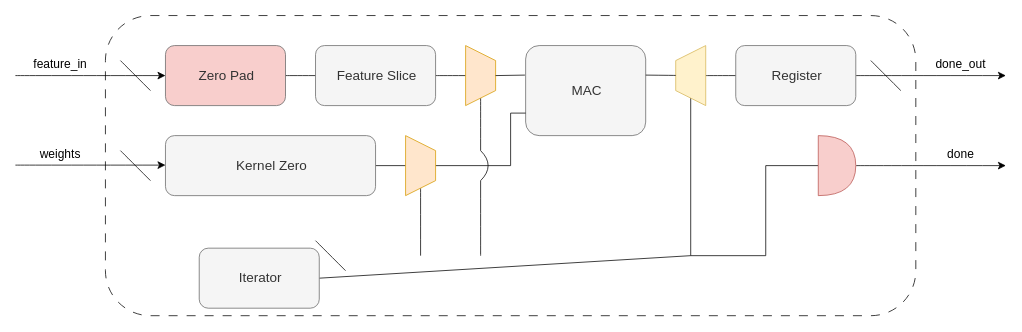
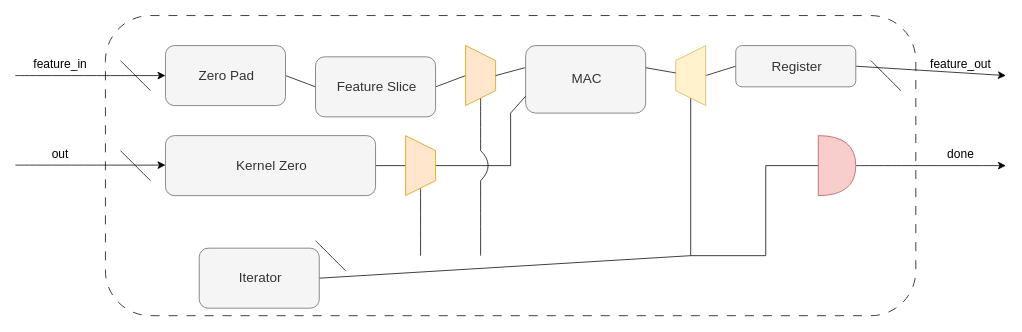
- <mxCell id="35" value="done_out" style="text;html=1;align=center;verticalAlign=middle;whiteSpace=wrap;rounded=0;fontSize=16;" vertex="1" parent="1"><mxGeometry x="1220" y="70" width="120" height="30" as="geometry" /></mxCell>
+ <mxCell id="35" value="feature_out" style="text;html=1;align=center;verticalAlign=middle;whiteSpace=wrap;rounded=0;fontSize=16;" vertex="1" parent="1"><mxGeometry x="1220" y="70" width="120" height="30" as="geometry" /></mxCell>
- <mxCell id="4" value="&amp;nbsp;&lt;font style=&quot;font-size: 18px;&quot;&gt;Zero Pad&lt;/font&gt;" style="rounded=1;whiteSpace=wrap;html=1;fillColor=#f8cecc;fontColor=#333333;strokeColor=#666666;" vertex="1" parent="1"><mxGeometry x="220" y="60" width="160" height="80" as="geometry" /></mxCell>
+ <mxCell id="4" value="&amp;nbsp;&lt;font style=&quot;font-size: 18px;&quot;&gt;Zero Pad&lt;/font&gt;" style="rounded=1;whiteSpace=wrap;html=1;fillColor=#f5f5f5;fontColor=#333333;strokeColor=#666666;" vertex="1" parent="1"><mxGeometry x="220" y="60" width="160" height="80" as="geometry" /></mxCell>
- <mxCell id="6" value="&amp;nbsp;&lt;font style=&quot;font-size: 18px;&quot;&gt;Feature Slice&lt;br&gt;&lt;/font&gt;" style="rounded=1;whiteSpace=wrap;html=1;fillColor=#f5f5f5;fontColor=#333333;strokeColor=#666666;" vertex="1" parent="1"><mxGeometry x="420" y="60" width="160" height="80" as="geometry" /></mxCell>
+ <mxCell id="6" value="&amp;nbsp;&lt;font style=&quot;font-size: 18px;&quot;&gt;Feature Slice&lt;br&gt;&lt;/font&gt;" style="rounded=1;whiteSpace=wrap;html=1;fillColor=#f5f5f5;fontColor=#333333;strokeColor=#666666;" vertex="1" parent="1"><mxGeometry x="420" y="75" width="160" height="80" as="geometry" /></mxCell>
- <mxCell id="20" value="&amp;nbsp;&lt;font style=&quot;font-size: 18px;&quot;&gt;Register&lt;br&gt;&lt;/font&gt;" style="rounded=1;whiteSpace=wrap;html=1;fillColor=#f5f5f5;fontColor=#333333;strokeColor=#666666;" vertex="1" parent="1"><mxGeometry x="980" y="60" width="160" height="80" as="geometry" /></mxCell>
+ <mxCell id="20" value="&amp;nbsp;&lt;font style=&quot;font-size: 18px;&quot;&gt;Register&lt;br&gt;&lt;/font&gt;" style="rounded=1;whiteSpace=wrap;html=1;fillColor=#f5f5f5;fontColor=#333333;strokeColor=#666666;" vertex="1" parent="1"><mxGeometry x="980" y="60" width="160" height="55" as="geometry" /></mxCell>
- <mxCell id="11" value="&amp;nbsp;&lt;font style=&quot;font-size: 18px;&quot;&gt;MAC&lt;br&gt;&lt;/font&gt;" style="rounded=1;whiteSpace=wrap;html=1;fillColor=#f5f5f5;fontColor=#333333;strokeColor=#666666;" vertex="1" parent="1"><mxGeometry x="700" y="60" width="160" height="120" as="geometry" /></mxCell>
+ <mxCell id="11" value="&amp;nbsp;&lt;font style=&quot;font-size: 18px;&quot;&gt;MAC&lt;br&gt;&lt;/font&gt;" style="rounded=1;whiteSpace=wrap;html=1;fillColor=#f5f5f5;fontColor=#333333;strokeColor=#666666;" vertex="1" parent="1"><mxGeometry x="700" y="60" width="160" height="90" as="geometry" /></mxCell>
- <mxCell id="37" value="weights" style="text;html=1;align=center;verticalAlign=middle;whiteSpace=wrap;rounded=0;fontSize=16;" vertex="1" parent="1"><mxGeometry y="190" width="120" height="30" as="geometry" x="20" /></mxCell>
+ <mxCell id="37" value="out" style="text;html=1;align=center;verticalAlign=middle;whiteSpace=wrap;rounded=0;fontSize=16;" vertex="1" parent="1"><mxGeometry y="190" width="120" height="30" as="geometry" x="20" /></mxCell>
